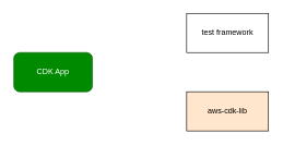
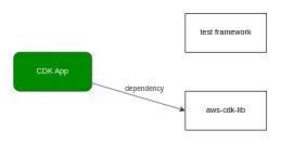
+ <mxCell id="2" style="edgeStyle=none;html=1;entryX=0;entryY=0.5;entryDx=0;entryDy=0;strokeColor=#232F3E;" parent="1" source="4" target="5" edge="1"><mxGeometry relative="1" as="geometry" /></mxCell>
+ <mxCell id="3" value="dependency" style="edgeLabel;html=1;align=center;verticalAlign=middle;resizable=0;points=[];labelBackgroundColor=none;fontColor=#232F3E;" parent="2" vertex="1" connectable="0"><mxGeometry x="-0.073" y="1" relative="1" as="geometry"><mxPoint x="13" y="-11" as="offset" /></mxGeometry></mxCell>
- <mxCell id="5" value="aws-cdk-lib" style="rounded=0;whiteSpace=wrap;html=1;fillColor=#ffe6cc;" parent="1" vertex="1"><mxGeometry x="284" y="140" width="125" height="60" as="geometry" /></mxCell>
+ <mxCell id="5" value="aws-cdk-lib" style="rounded=0;whiteSpace=wrap;html=1;" parent="1" vertex="1"><mxGeometry x="284" y="140" width="125" height="60" as="geometry" /></mxCell>
